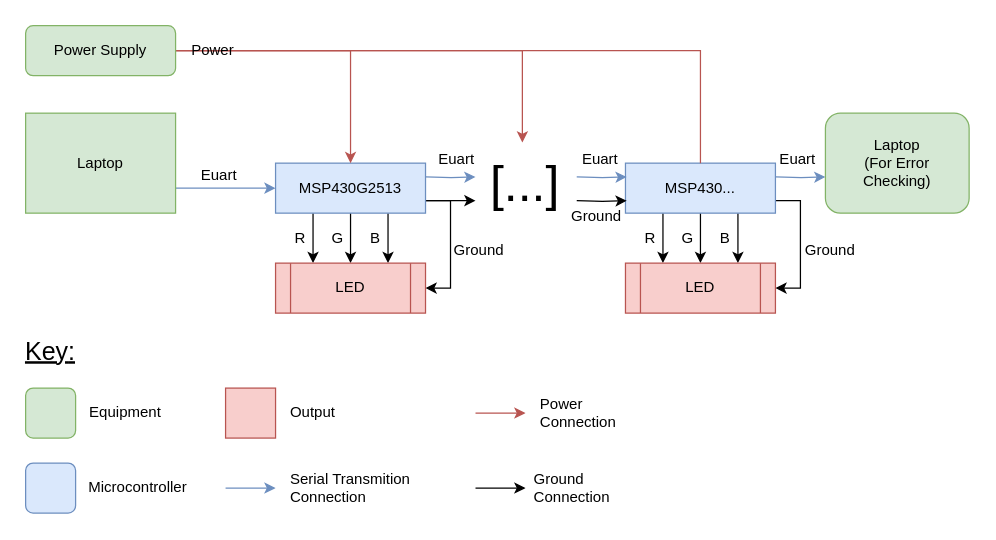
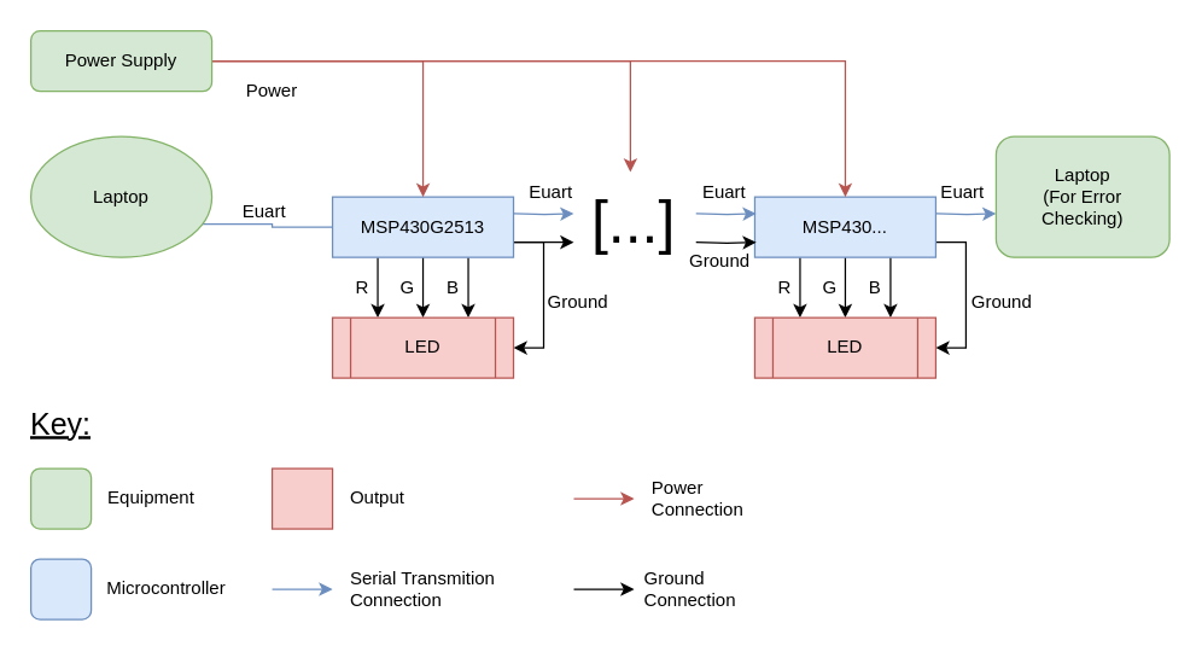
- <mxCell id="40" value="Power" style="text;html=1;strokeColor=none;fillColor=none;align=center;verticalAlign=middle;whiteSpace=wrap;rounded=0;" vertex="1" parent="1"><mxGeometry x="150" y="30" width="40" height="20" as="geometry" /></mxCell>
+ <mxCell id="40" value="Power" style="text;html=1;strokeColor=none;fillColor=none;align=center;verticalAlign=middle;whiteSpace=wrap;rounded=0;" vertex="1" parent="1"><mxGeometry x="160" y="50" width="40" height="20" as="geometry" /></mxCell>
- <mxCell id="37" style="edgeStyle=orthogonalEdgeStyle;rounded=0;orthogonalLoop=1;jettySize=auto;html=1;exitX=1;exitY=0.5;exitDx=0;exitDy=0;entryX=0.5;entryY=0;entryDx=0;entryDy=0;fillColor=#f8cecc;strokeColor=#b85450;endArrow=none;" edge="1" parent="1" source="38" target="24"><mxGeometry relative="1" as="geometry" /></mxCell>
+ <mxCell id="37" style="edgeStyle=orthogonalEdgeStyle;rounded=0;orthogonalLoop=1;jettySize=auto;html=1;exitX=1;exitY=0.5;exitDx=0;exitDy=0;entryX=0.5;entryY=0;entryDx=0;entryDy=0;fillColor=#f8cecc;strokeColor=#b85450;" edge="1" parent="1" source="38" target="24"><mxGeometry relative="1" as="geometry" /></mxCell>
- <mxCell id="4" value="Laptop" style="rounded=0;whiteSpace=wrap;html=1;fillColor=#d5e8d4;strokeColor=#82b366;" vertex="1" parent="1"><mxGeometry x="20" y="90" width="120" height="80" as="geometry" /></mxCell>
+ <mxCell id="4" value="Laptop" style="ellipse;whiteSpace=wrap;html=1;fillColor=#d5e8d4;strokeColor=#82b366;" vertex="1" parent="1"><mxGeometry x="20" y="90" width="120" height="80" as="geometry" /></mxCell>
- <mxCell id="3" style="edgeStyle=orthogonalEdgeStyle;rounded=0;orthogonalLoop=1;jettySize=auto;html=1;exitX=1;exitY=0.75;exitDx=0;exitDy=0;entryX=0;entryY=0.5;entryDx=0;entryDy=0;fillColor=#dae8fc;strokeColor=#6c8ebf;" edge="1" parent="1" source="4" target="11"><mxGeometry relative="1" as="geometry" /></mxCell>
+ <mxCell id="3" style="edgeStyle=orthogonalEdgeStyle;rounded=0;orthogonalLoop=1;jettySize=auto;html=1;exitX=1;exitY=0.75;exitDx=0;exitDy=0;entryX=0;entryY=0.5;entryDx=0;entryDy=0;fillColor=#dae8fc;strokeColor=#6c8ebf;endArrow=none;" edge="1" parent="1" source="4" target="11"><mxGeometry relative="1" as="geometry" /></mxCell>
